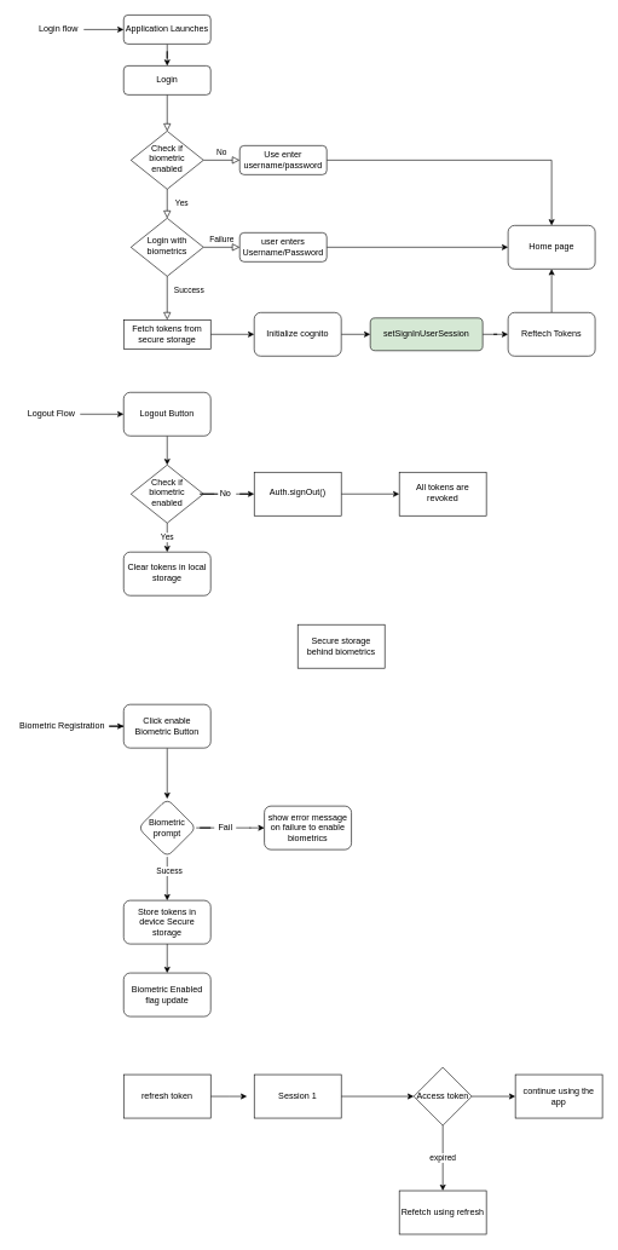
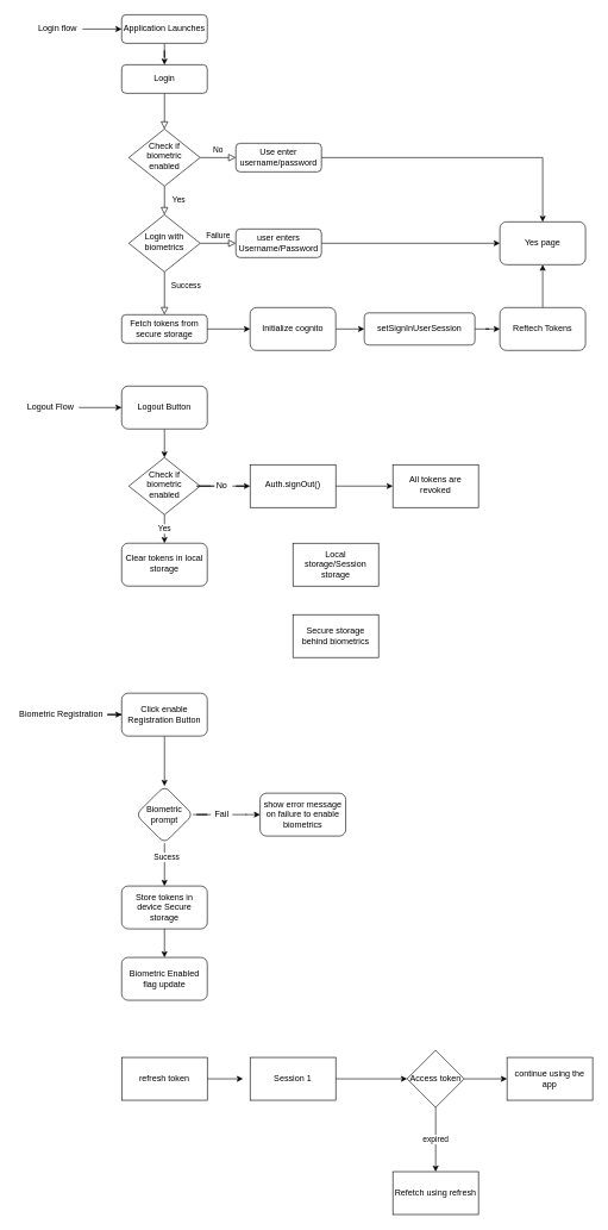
- <mxCell id="20" value="Home page" style="rounded=1;whiteSpace=wrap;html=1;" parent="1" vertex="1"><mxGeometry x="700" y="310" width="120" height="60" as="geometry" /></mxCell>
+ <mxCell id="20" value="Yes page" style="rounded=1;whiteSpace=wrap;html=1;" parent="1" vertex="1"><mxGeometry x="700" y="310" width="120" height="60" as="geometry" /></mxCell>
- <mxCell id="13" value="Fetch tokens from secure storage" style="whiteSpace=wrap;html=1;fontSize=12;glass=0;strokeWidth=1;shadow=0;rounded=0;" parent="1" vertex="1"><mxGeometry x="170" y="440" width="120" height="40" as="geometry" /></mxCell>
+ <mxCell id="13" value="Fetch tokens from secure storage" style="rounded=1;whiteSpace=wrap;html=1;fontSize=12;glass=0;strokeWidth=1;shadow=0;" parent="1" vertex="1"><mxGeometry x="170" y="440" width="120" height="40" as="geometry" /></mxCell>
- <mxCell id="19" value="setSignInUserSession" style="whiteSpace=wrap;html=1;rounded=1;glass=0;strokeWidth=1;shadow=0;fillColor=#d5e8d4;" parent="1" vertex="1"><mxGeometry x="510" y="437.5" width="155" height="45" as="geometry" /></mxCell>
+ <mxCell id="19" value="setSignInUserSession" style="whiteSpace=wrap;html=1;rounded=1;glass=0;strokeWidth=1;shadow=0;" parent="1" vertex="1"><mxGeometry x="510" y="437.5" width="155" height="45" as="geometry" /></mxCell>
+ <mxCell id="54" value="Local storage/Session storage" style="rounded=0;whiteSpace=wrap;html=1;" vertex="1" parent="1"><mxGeometry x="410" y="760" width="120" height="60" as="geometry" /></mxCell>
- <mxCell id="37" value="Click enable Biometric Button" style="rounded=1;whiteSpace=wrap;html=1;" parent="1" vertex="1"><mxGeometry x="170" y="970" width="120" height="60" as="geometry" /></mxCell>
+ <mxCell id="37" value="Click enable Registration Button" style="rounded=1;whiteSpace=wrap;html=1;" parent="1" vertex="1"><mxGeometry x="170" y="970" width="120" height="60" as="geometry" /></mxCell>
